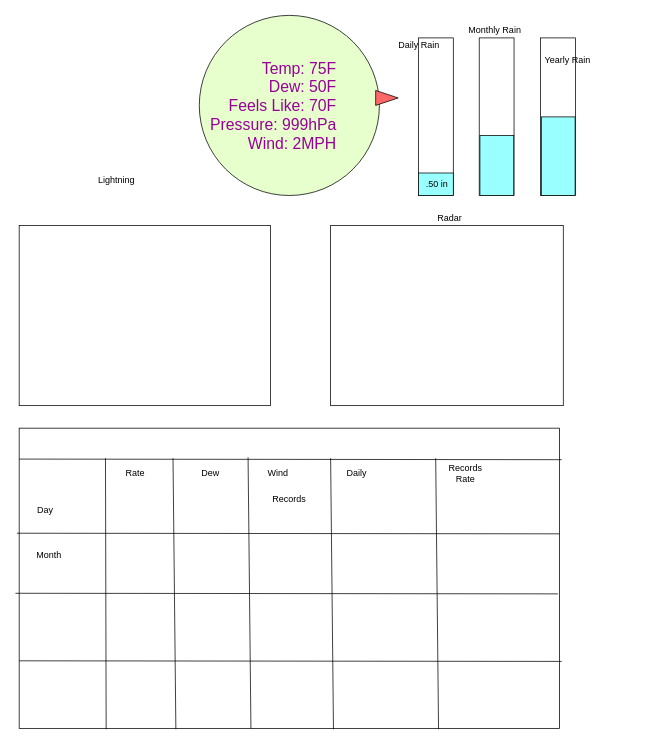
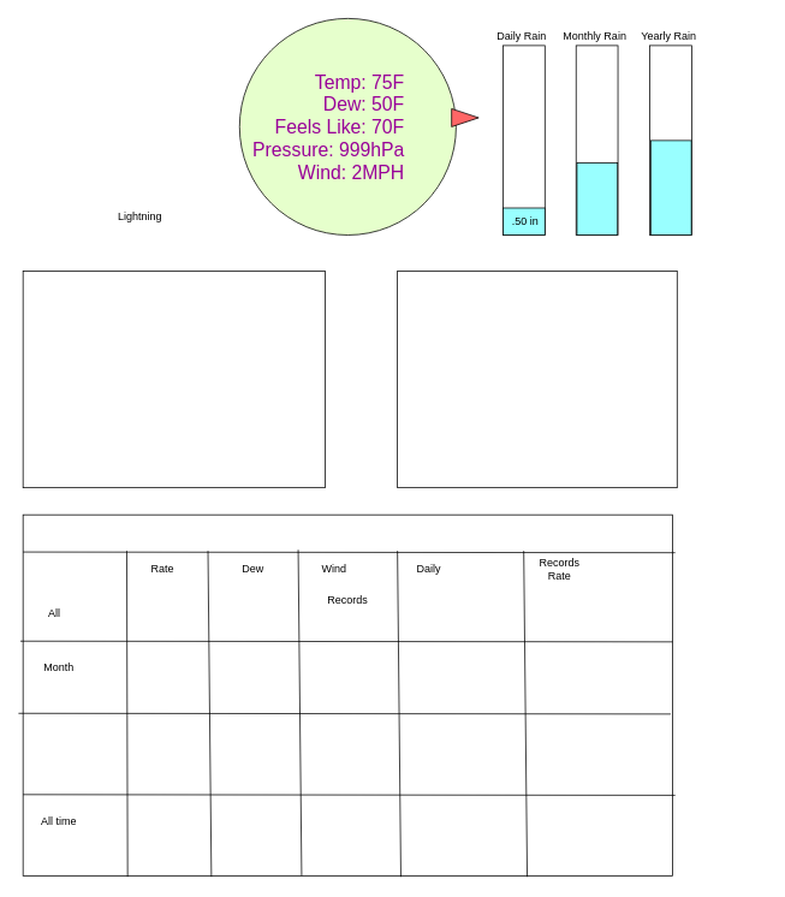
- <mxCell id="25" value="Daily Rain" style="text;html=1;strokeColor=none;fillColor=none;align=center;verticalAlign=middle;whiteSpace=wrap;rounded=0;" vertex="1" parent="1"><mxGeometry x="518" y="50" width="80" height="20" as="geometry" /></mxCell>
+ <mxCell id="25" value="Daily Rain" style="text;html=1;strokeColor=none;fillColor=none;align=center;verticalAlign=middle;whiteSpace=wrap;rounded=0;" vertex="1" parent="1"><mxGeometry x="538" y="30" width="80" height="20" as="geometry" /></mxCell>
- <mxCell id="32" value="Yearly Rain" style="text;html=1;strokeColor=none;fillColor=none;align=center;verticalAlign=middle;whiteSpace=wrap;rounded=0;" vertex="1" parent="1"><mxGeometry x="715.75" y="70" width="80" height="20" as="geometry" /></mxCell>
+ <mxCell id="32" value="Yearly Rain" style="text;html=1;strokeColor=none;fillColor=none;align=center;verticalAlign=middle;whiteSpace=wrap;rounded=0;" vertex="1" parent="1"><mxGeometry x="700.75" y="30" width="80" height="20" as="geometry" /></mxCell>
- <mxCell id="36" value="Radar" style="text;html=1;strokeColor=none;fillColor=none;align=center;verticalAlign=middle;whiteSpace=wrap;rounded=0;labelBackgroundColor=none;fontColor=none;" vertex="1" parent="1"><mxGeometry x="578.94" y="280" width="40" height="20" as="geometry" /></mxCell>
- <mxCell id="4" value="Day" style="text;html=1;strokeColor=none;fillColor=none;align=center;verticalAlign=middle;whiteSpace=wrap;rounded=0;" vertex="1" parent="1"><mxGeometry x="40" y="670" width="40" height="20" as="geometry" /></mxCell>
+ <mxCell id="4" value="All" style="text;html=1;strokeColor=none;fillColor=none;align=center;verticalAlign=middle;whiteSpace=wrap;rounded=0;" vertex="1" parent="1"><mxGeometry x="40" y="670" width="40" height="20" as="geometry" /></mxCell>
+ <mxCell id="6" value="All time" style="text;html=1;strokeColor=none;fillColor=none;align=center;verticalAlign=middle;whiteSpace=wrap;rounded=0;" vertex="1" parent="1"><mxGeometry x="40" y="900" width="50" height="20" as="geometry" /></mxCell>
